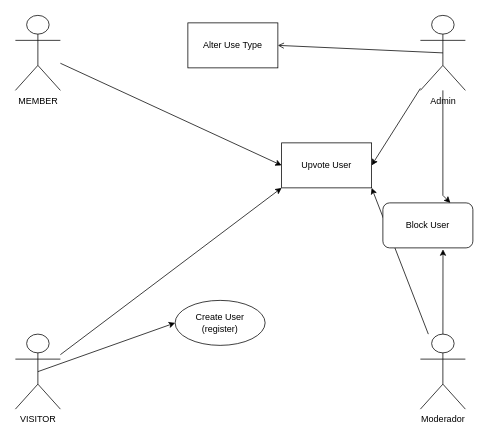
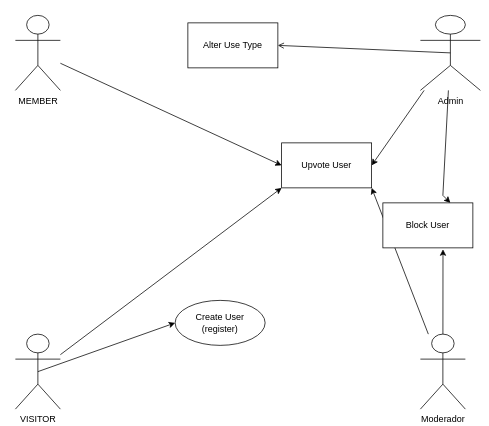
- <mxCell id="5" value="Admin" style="shape=umlActor;verticalLabelPosition=bottom;verticalAlign=top;html=1;outlineConnect=0;" vertex="1" parent="1"><mxGeometry x="560" y="20" width="60" height="100" as="geometry" /></mxCell>
+ <mxCell id="5" value="Admin" style="shape=umlActor;verticalLabelPosition=bottom;verticalAlign=top;html=1;outlineConnect=0;" vertex="1" parent="1"><mxGeometry x="560" y="20" width="80" height="100" as="geometry" /></mxCell>
- <mxCell id="16" value="Block User" style="whiteSpace=wrap;html=1;rounded=1;" vertex="1" parent="1"><mxGeometry x="510" y="270" width="120" height="60" as="geometry" /></mxCell>
+ <mxCell id="16" value="Block User" style="rounded=0;whiteSpace=wrap;html=1;" vertex="1" parent="1"><mxGeometry x="510" y="270" width="120" height="60" as="geometry" /></mxCell>
